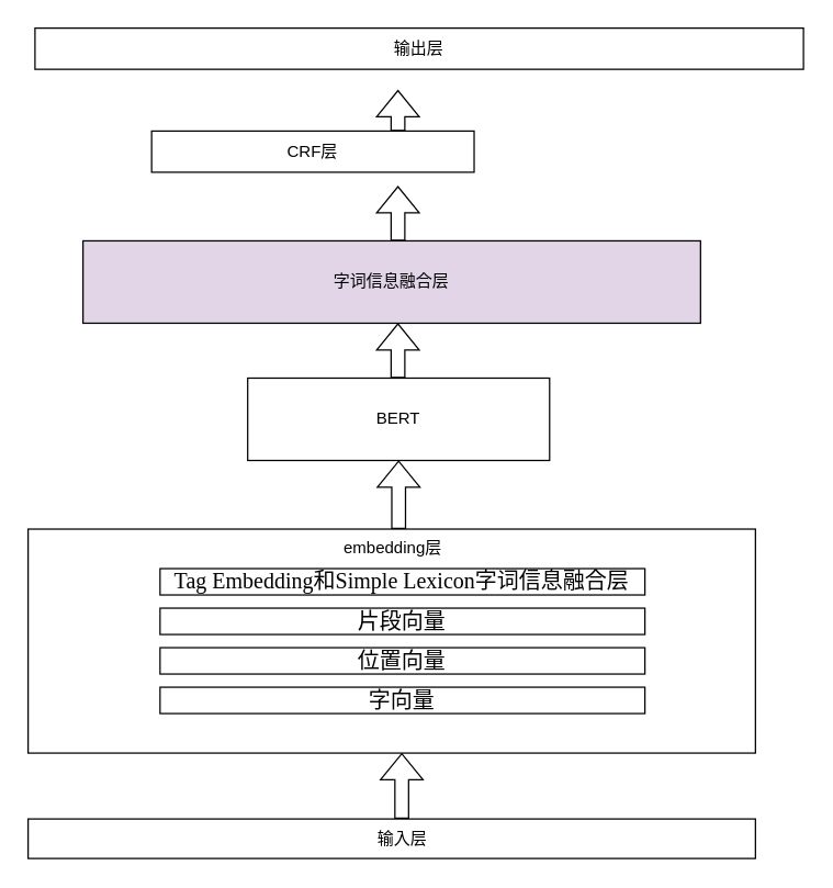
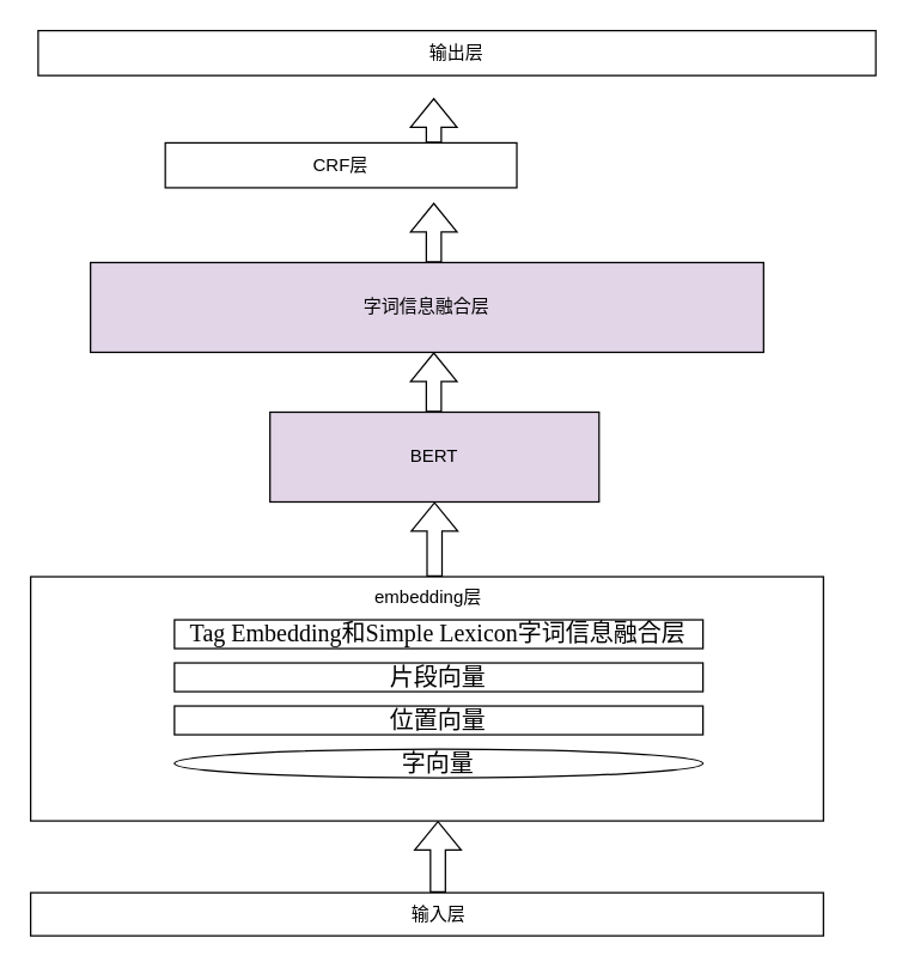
- <mxCell id="15" value="BERT" style="rounded=0;whiteSpace=wrap;html=1;" vertex="1" parent="3"><mxGeometry x="160" y="210" width="220" height="60" as="geometry" /></mxCell>
+ <mxCell id="15" value="BERT" style="rounded=0;whiteSpace=wrap;html=1;fillColor=#e1d5e7;" vertex="1" parent="3"><mxGeometry x="160" y="210" width="220" height="60" as="geometry" /></mxCell>
- <mxCell id="12" value="&lt;p class=&quot;MsoNormal&quot;&gt;&lt;span style=&quot;font-size: 12.0pt&quot;&gt;&lt;font face=&quot;times new roman&quot;&gt;字&lt;/font&gt;向量&lt;/span&gt;&lt;/p&gt;" style="rounded=0;whiteSpace=wrap;html=1;" vertex="1" parent="4"><mxGeometry x="96.127" y="115.2" width="353.333" height="19.2" as="geometry" /></mxCell>
+ <mxCell id="12" value="&lt;p class=&quot;MsoNormal&quot;&gt;&lt;span style=&quot;font-size: 12.0pt&quot;&gt;&lt;font face=&quot;times new roman&quot;&gt;字&lt;/font&gt;向量&lt;/span&gt;&lt;/p&gt;" style="ellipse;whiteSpace=wrap;html=1;" vertex="1" parent="4"><mxGeometry x="96.127" y="115.2" width="353.333" height="19.2" as="geometry" /></mxCell>
